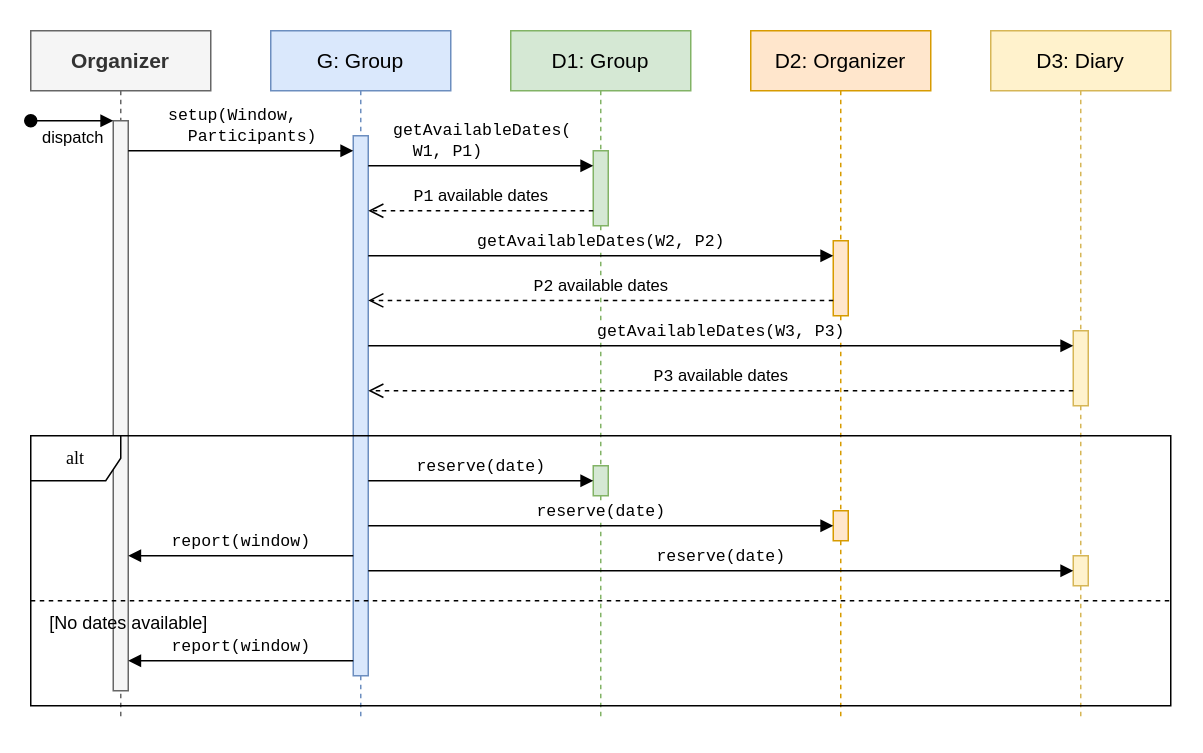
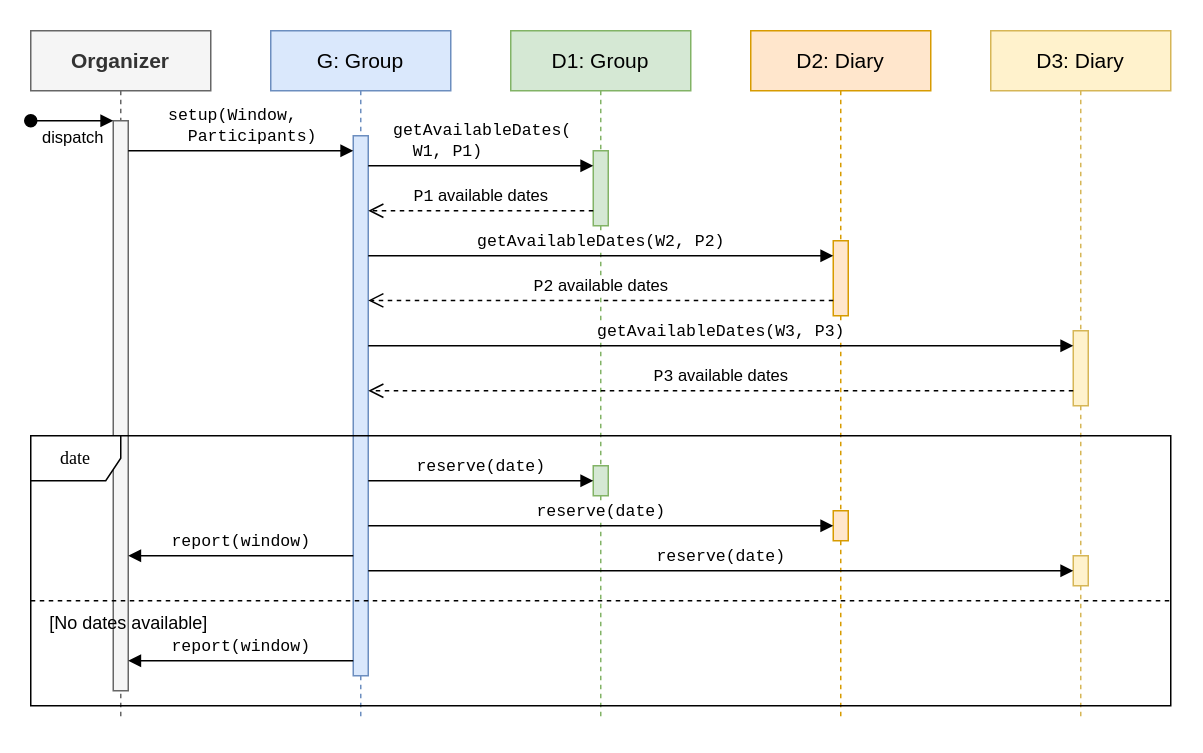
- <mxCell id="11" value="&lt;font style=&quot;font-size: 14px;&quot;&gt;D2: Organizer&lt;/font&gt;" style="shape=umlLifeline;perimeter=lifelinePerimeter;whiteSpace=wrap;html=1;container=0;dropTarget=0;collapsible=0;recursiveResize=0;outlineConnect=0;portConstraint=eastwest;newEdgeStyle={&quot;edgeStyle&quot;:&quot;elbowEdgeStyle&quot;,&quot;elbow&quot;:&quot;vertical&quot;,&quot;curved&quot;:0,&quot;rounded&quot;:0};fillColor=#ffe6cc;strokeColor=#d79b00;" parent="1" vertex="1"><mxGeometry x="500" y="20" width="120" height="460" as="geometry" /></mxCell>
+ <mxCell id="11" value="&lt;font style=&quot;font-size: 14px;&quot;&gt;D2: Diary&lt;/font&gt;" style="shape=umlLifeline;perimeter=lifelinePerimeter;whiteSpace=wrap;html=1;container=0;dropTarget=0;collapsible=0;recursiveResize=0;outlineConnect=0;portConstraint=eastwest;newEdgeStyle={&quot;edgeStyle&quot;:&quot;elbowEdgeStyle&quot;,&quot;elbow&quot;:&quot;vertical&quot;,&quot;curved&quot;:0,&quot;rounded&quot;:0};fillColor=#ffe6cc;strokeColor=#d79b00;" parent="1" vertex="1"><mxGeometry x="500" y="20" width="120" height="460" as="geometry" /></mxCell>
- <mxCell id="31" value="alt" style="shape=umlFrame;whiteSpace=wrap;html=1;rounded=1;shadow=0;comic=0;labelBackgroundColor=none;strokeWidth=1;fontFamily=Verdana;fontSize=12;align=center;" parent="28" vertex="1"><mxGeometry width="760" height="180" as="geometry" /></mxCell>
+ <mxCell id="31" value="date" style="shape=umlFrame;whiteSpace=wrap;html=1;rounded=1;shadow=0;comic=0;labelBackgroundColor=none;strokeWidth=1;fontFamily=Verdana;fontSize=12;align=center;" parent="28" vertex="1"><mxGeometry width="760" height="180" as="geometry" /></mxCell>
